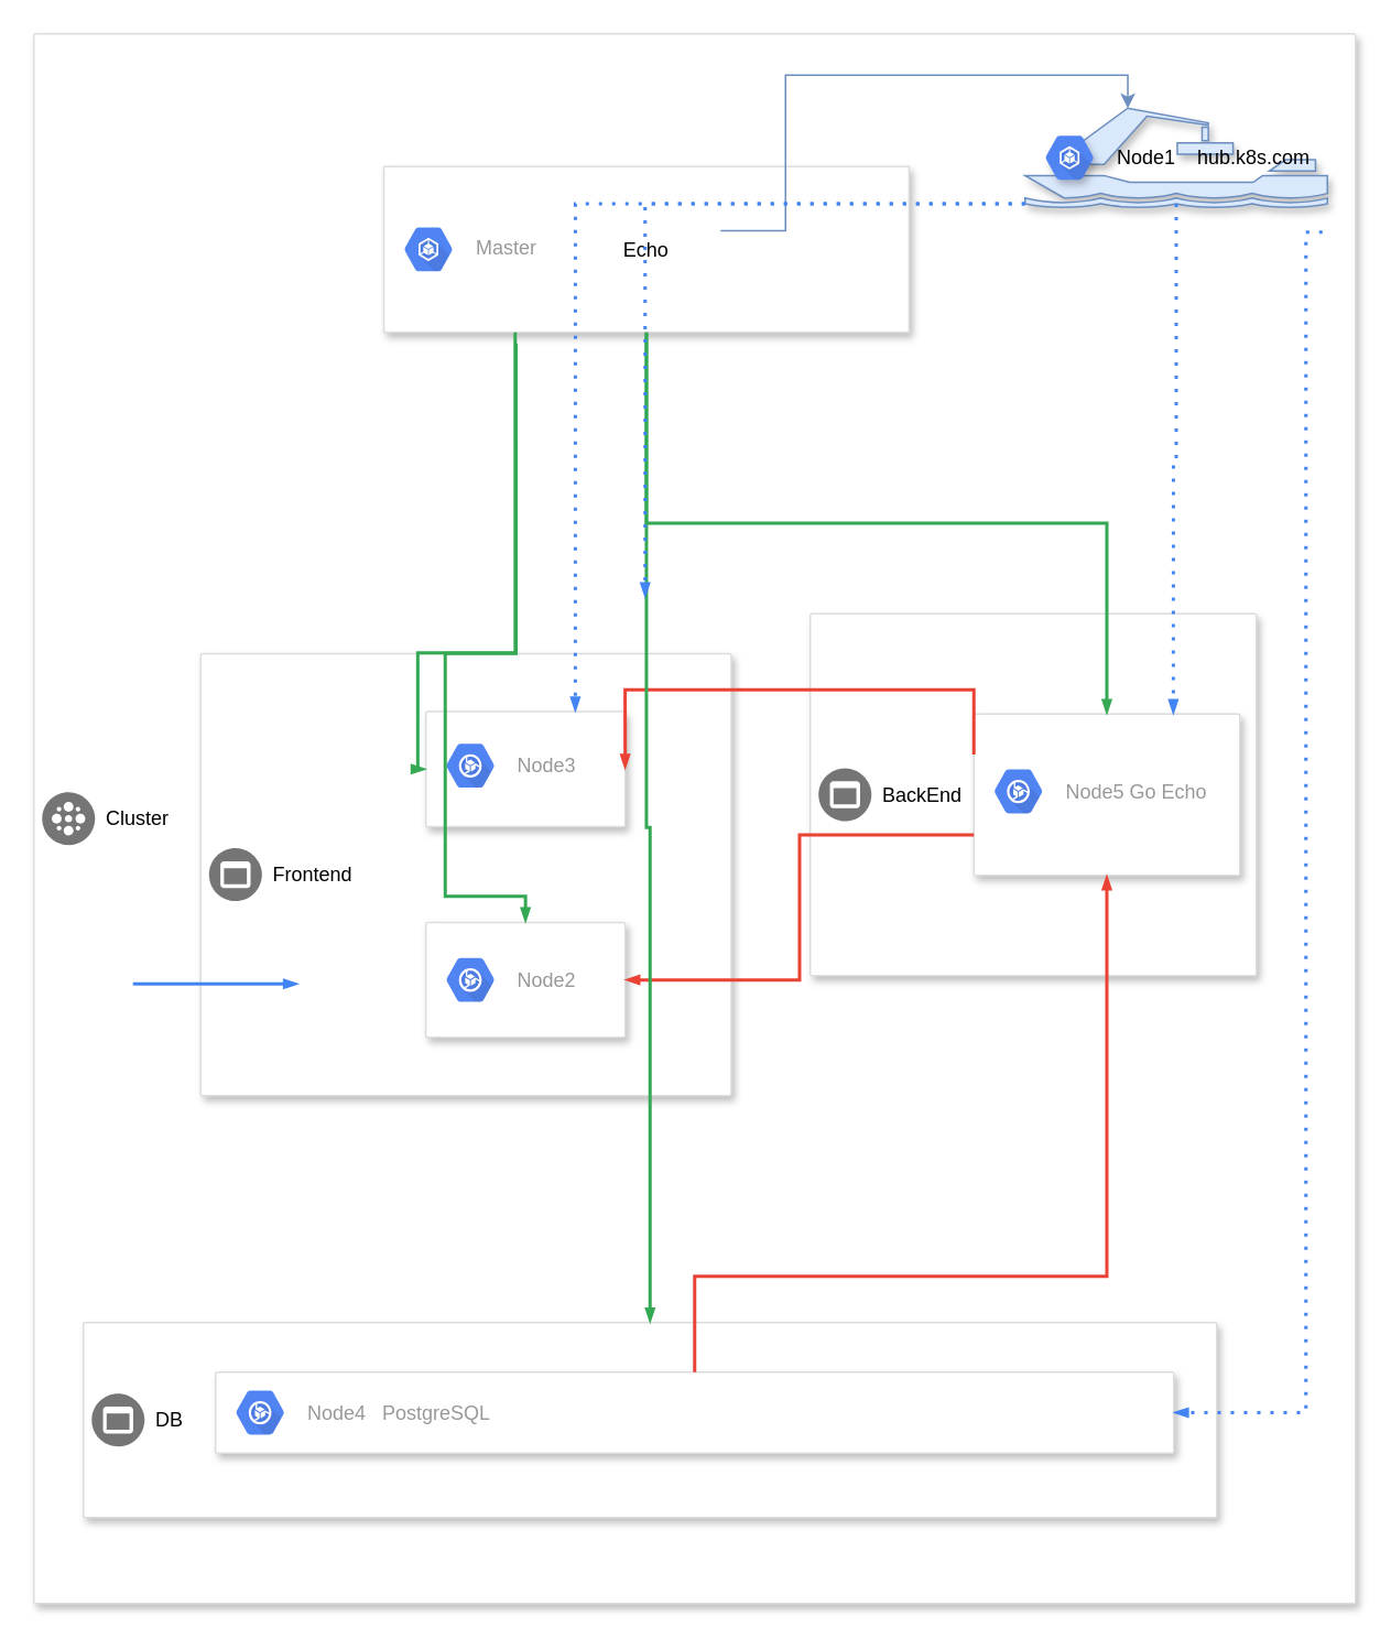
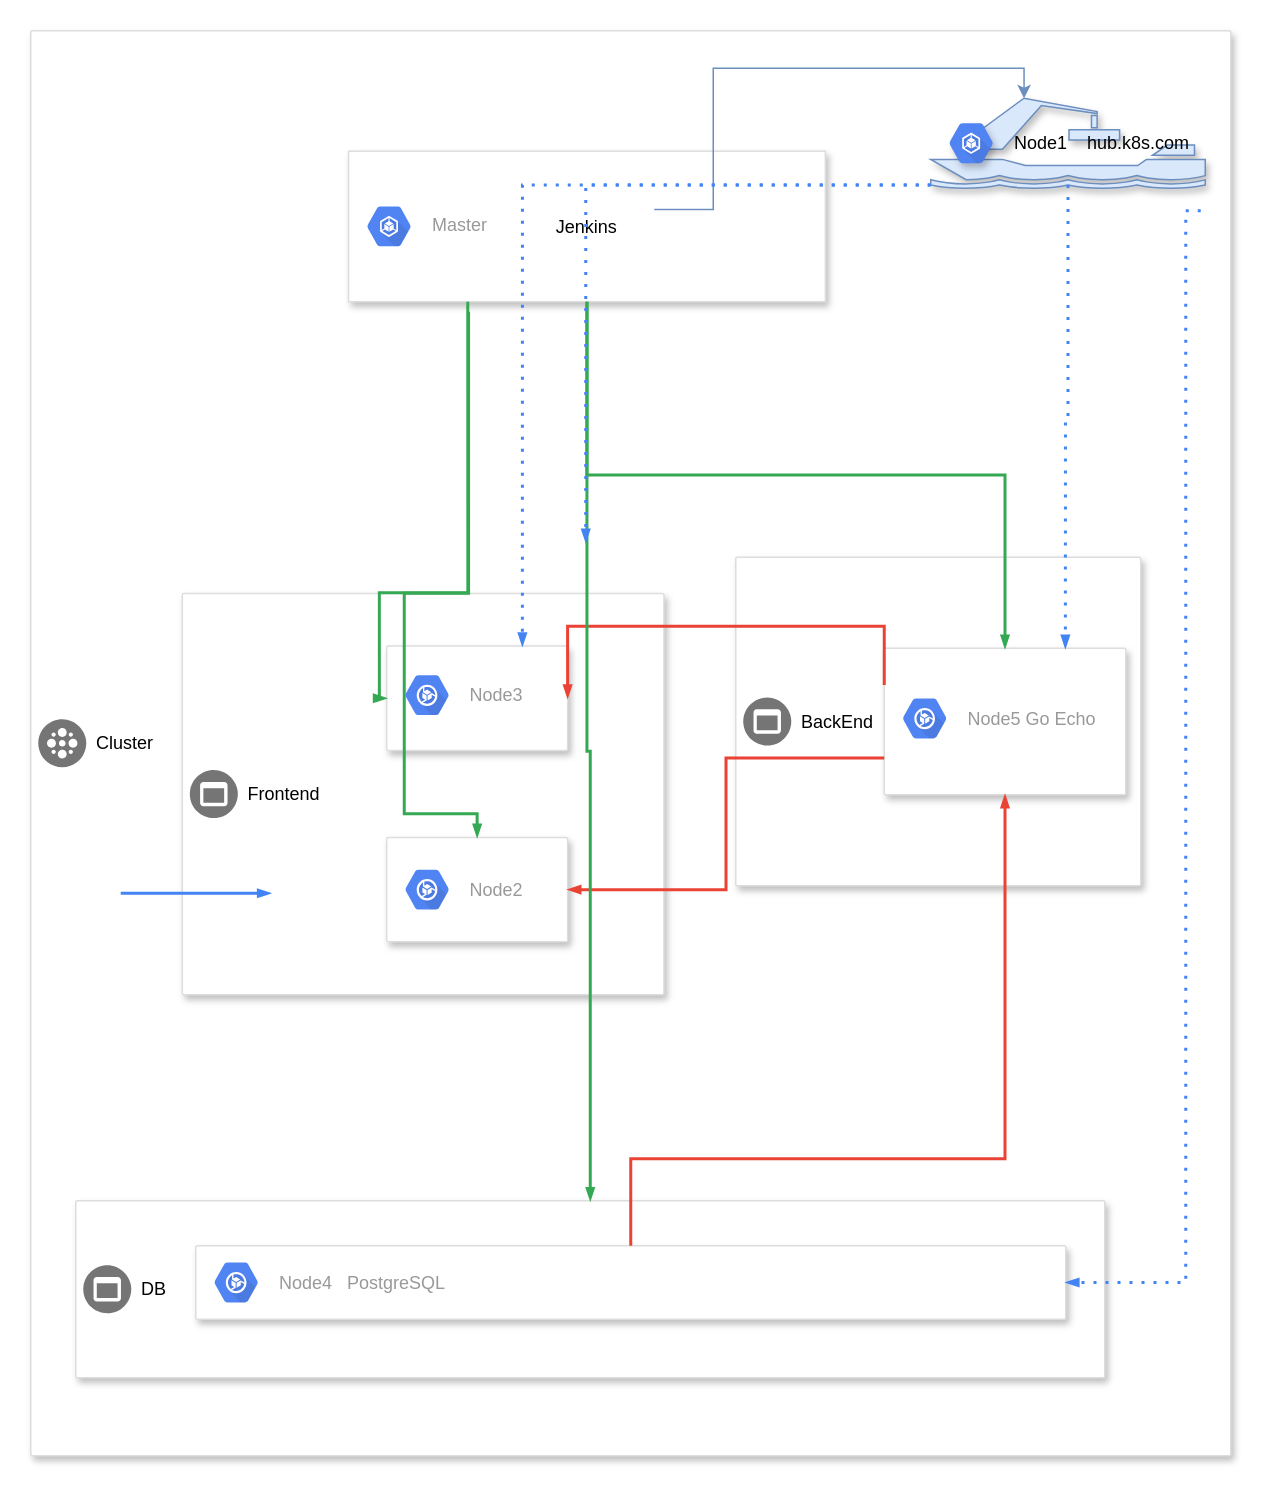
- <mxCell id="4" value="Echo" style="strokeColor=#dddddd;fillColor=#ffffff;shadow=1;strokeWidth=1;rounded=1;absoluteArcSize=1;arcSize=0;" parent="2" vertex="1"><mxGeometry x="211.892" y="80.282" width="317.838" height="100.352" as="geometry" /></mxCell>
+ <mxCell id="4" value="Jenkins" style="strokeColor=#dddddd;fillColor=#ffffff;shadow=1;strokeWidth=1;rounded=1;absoluteArcSize=1;arcSize=0;" parent="2" vertex="1"><mxGeometry x="211.892" y="80.282" width="317.838" height="100.352" as="geometry" /></mxCell>
